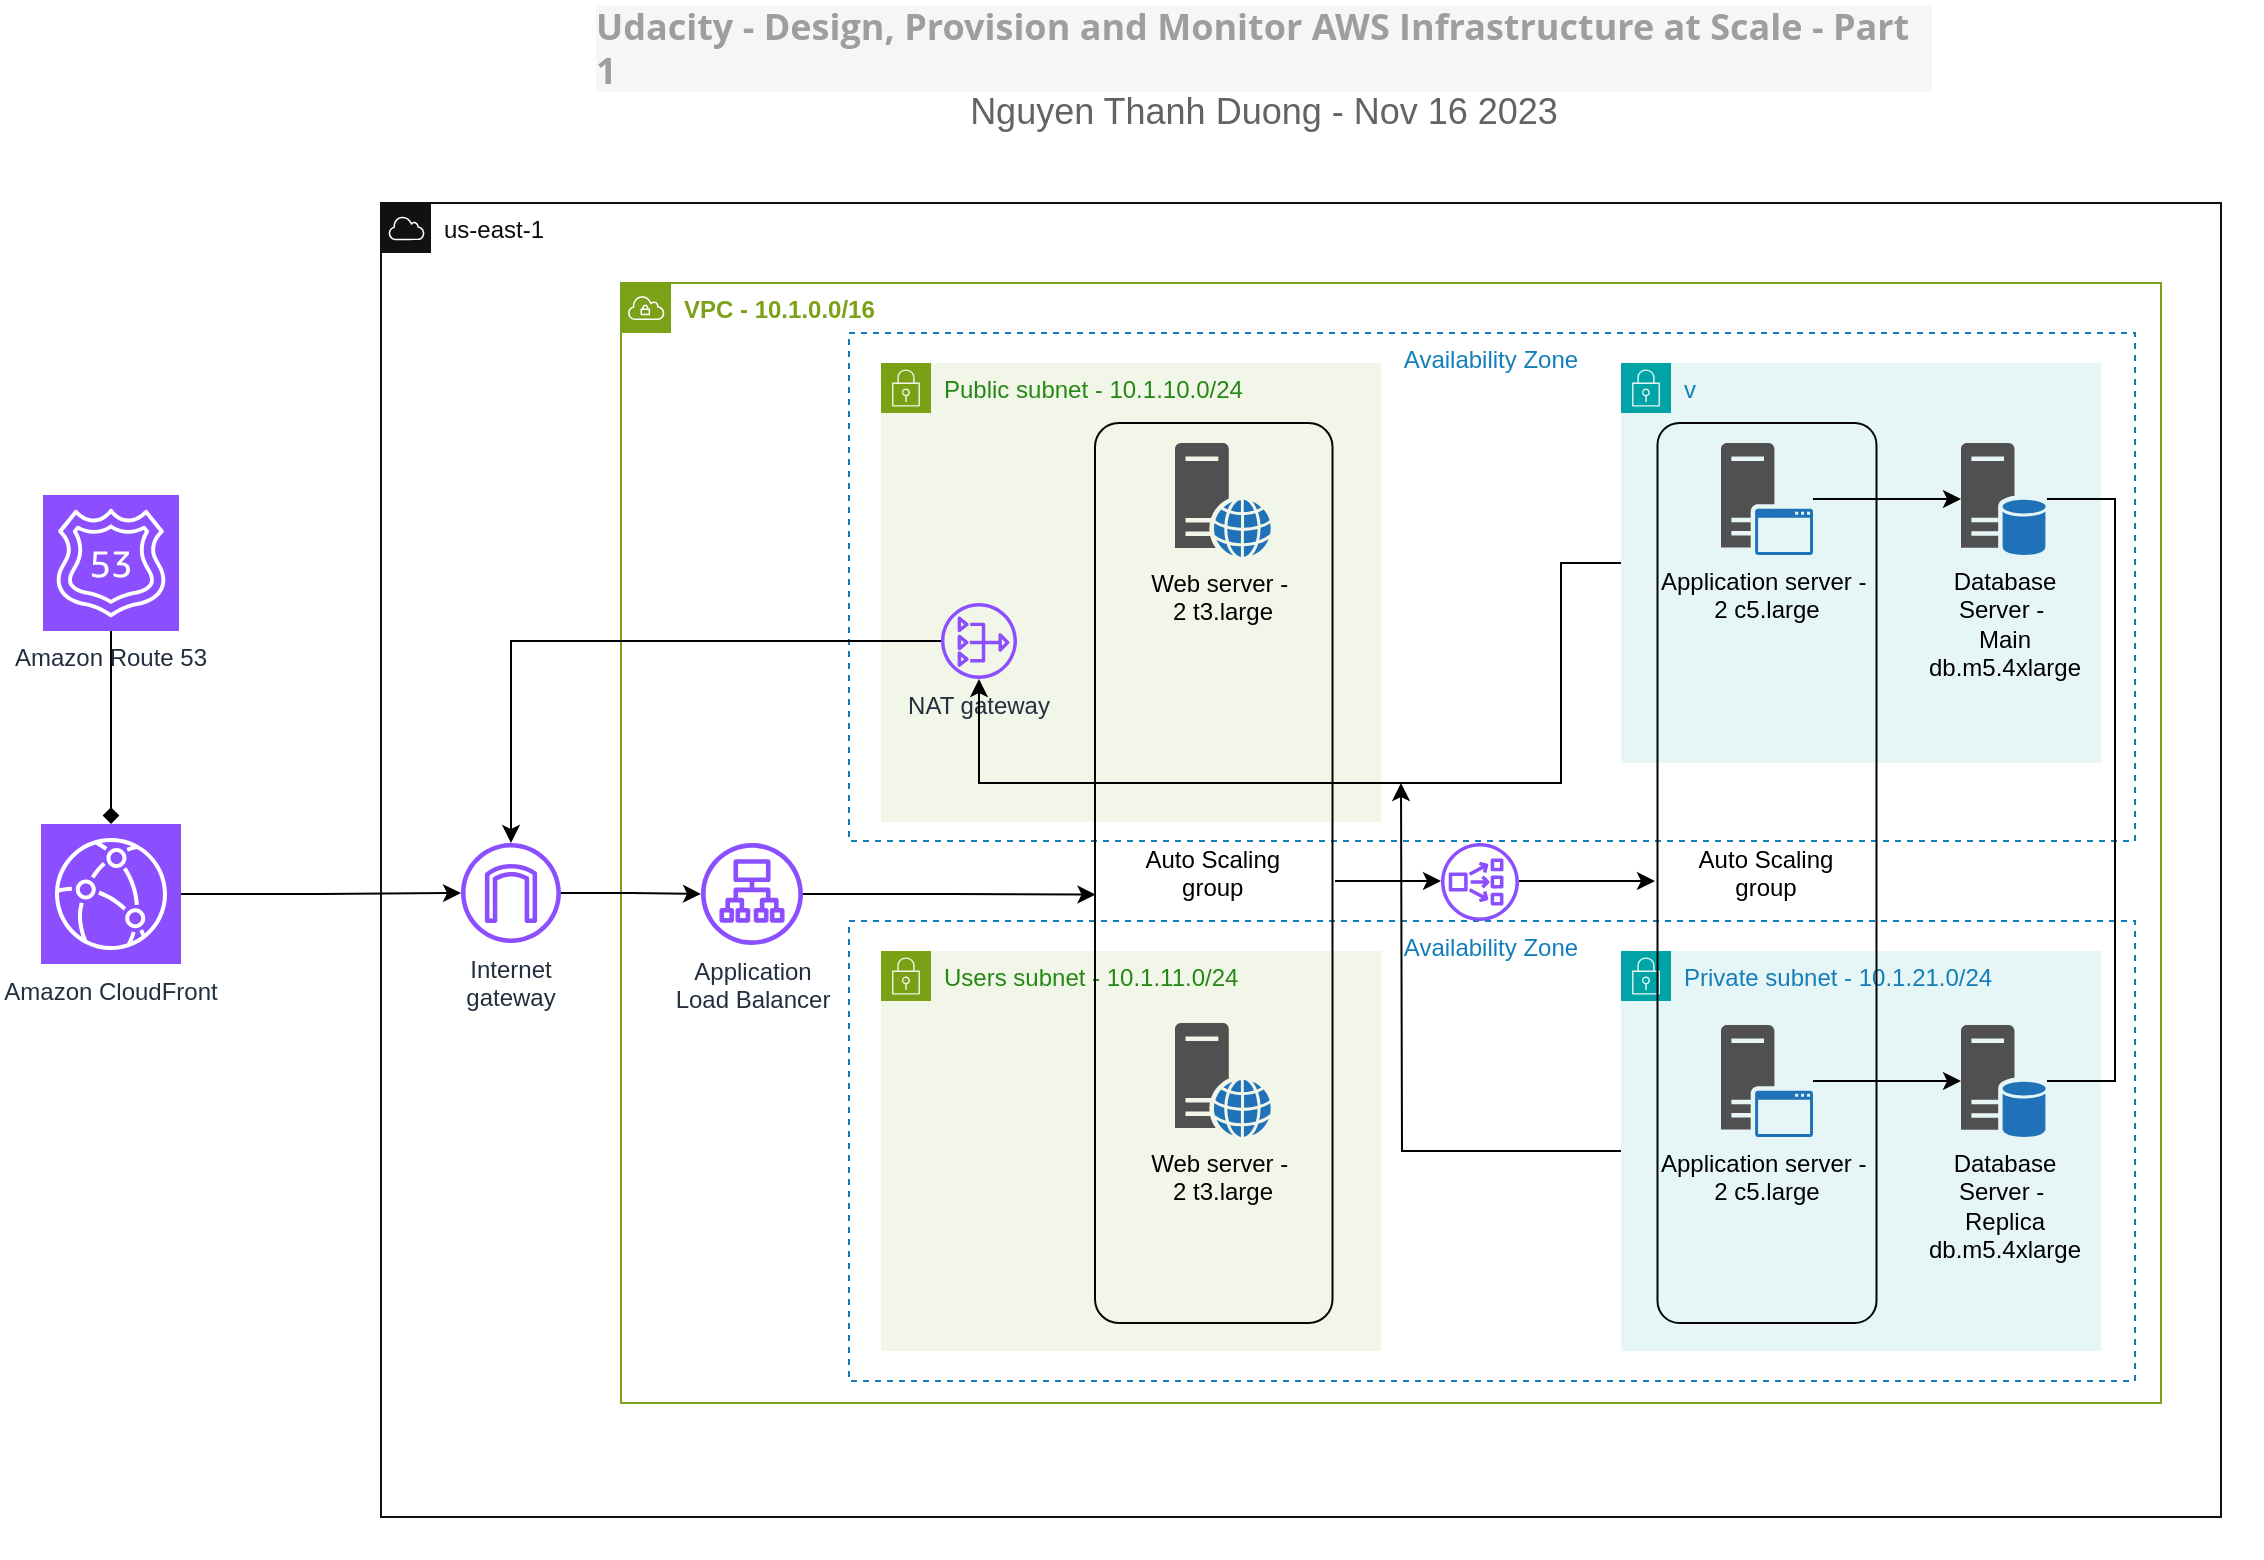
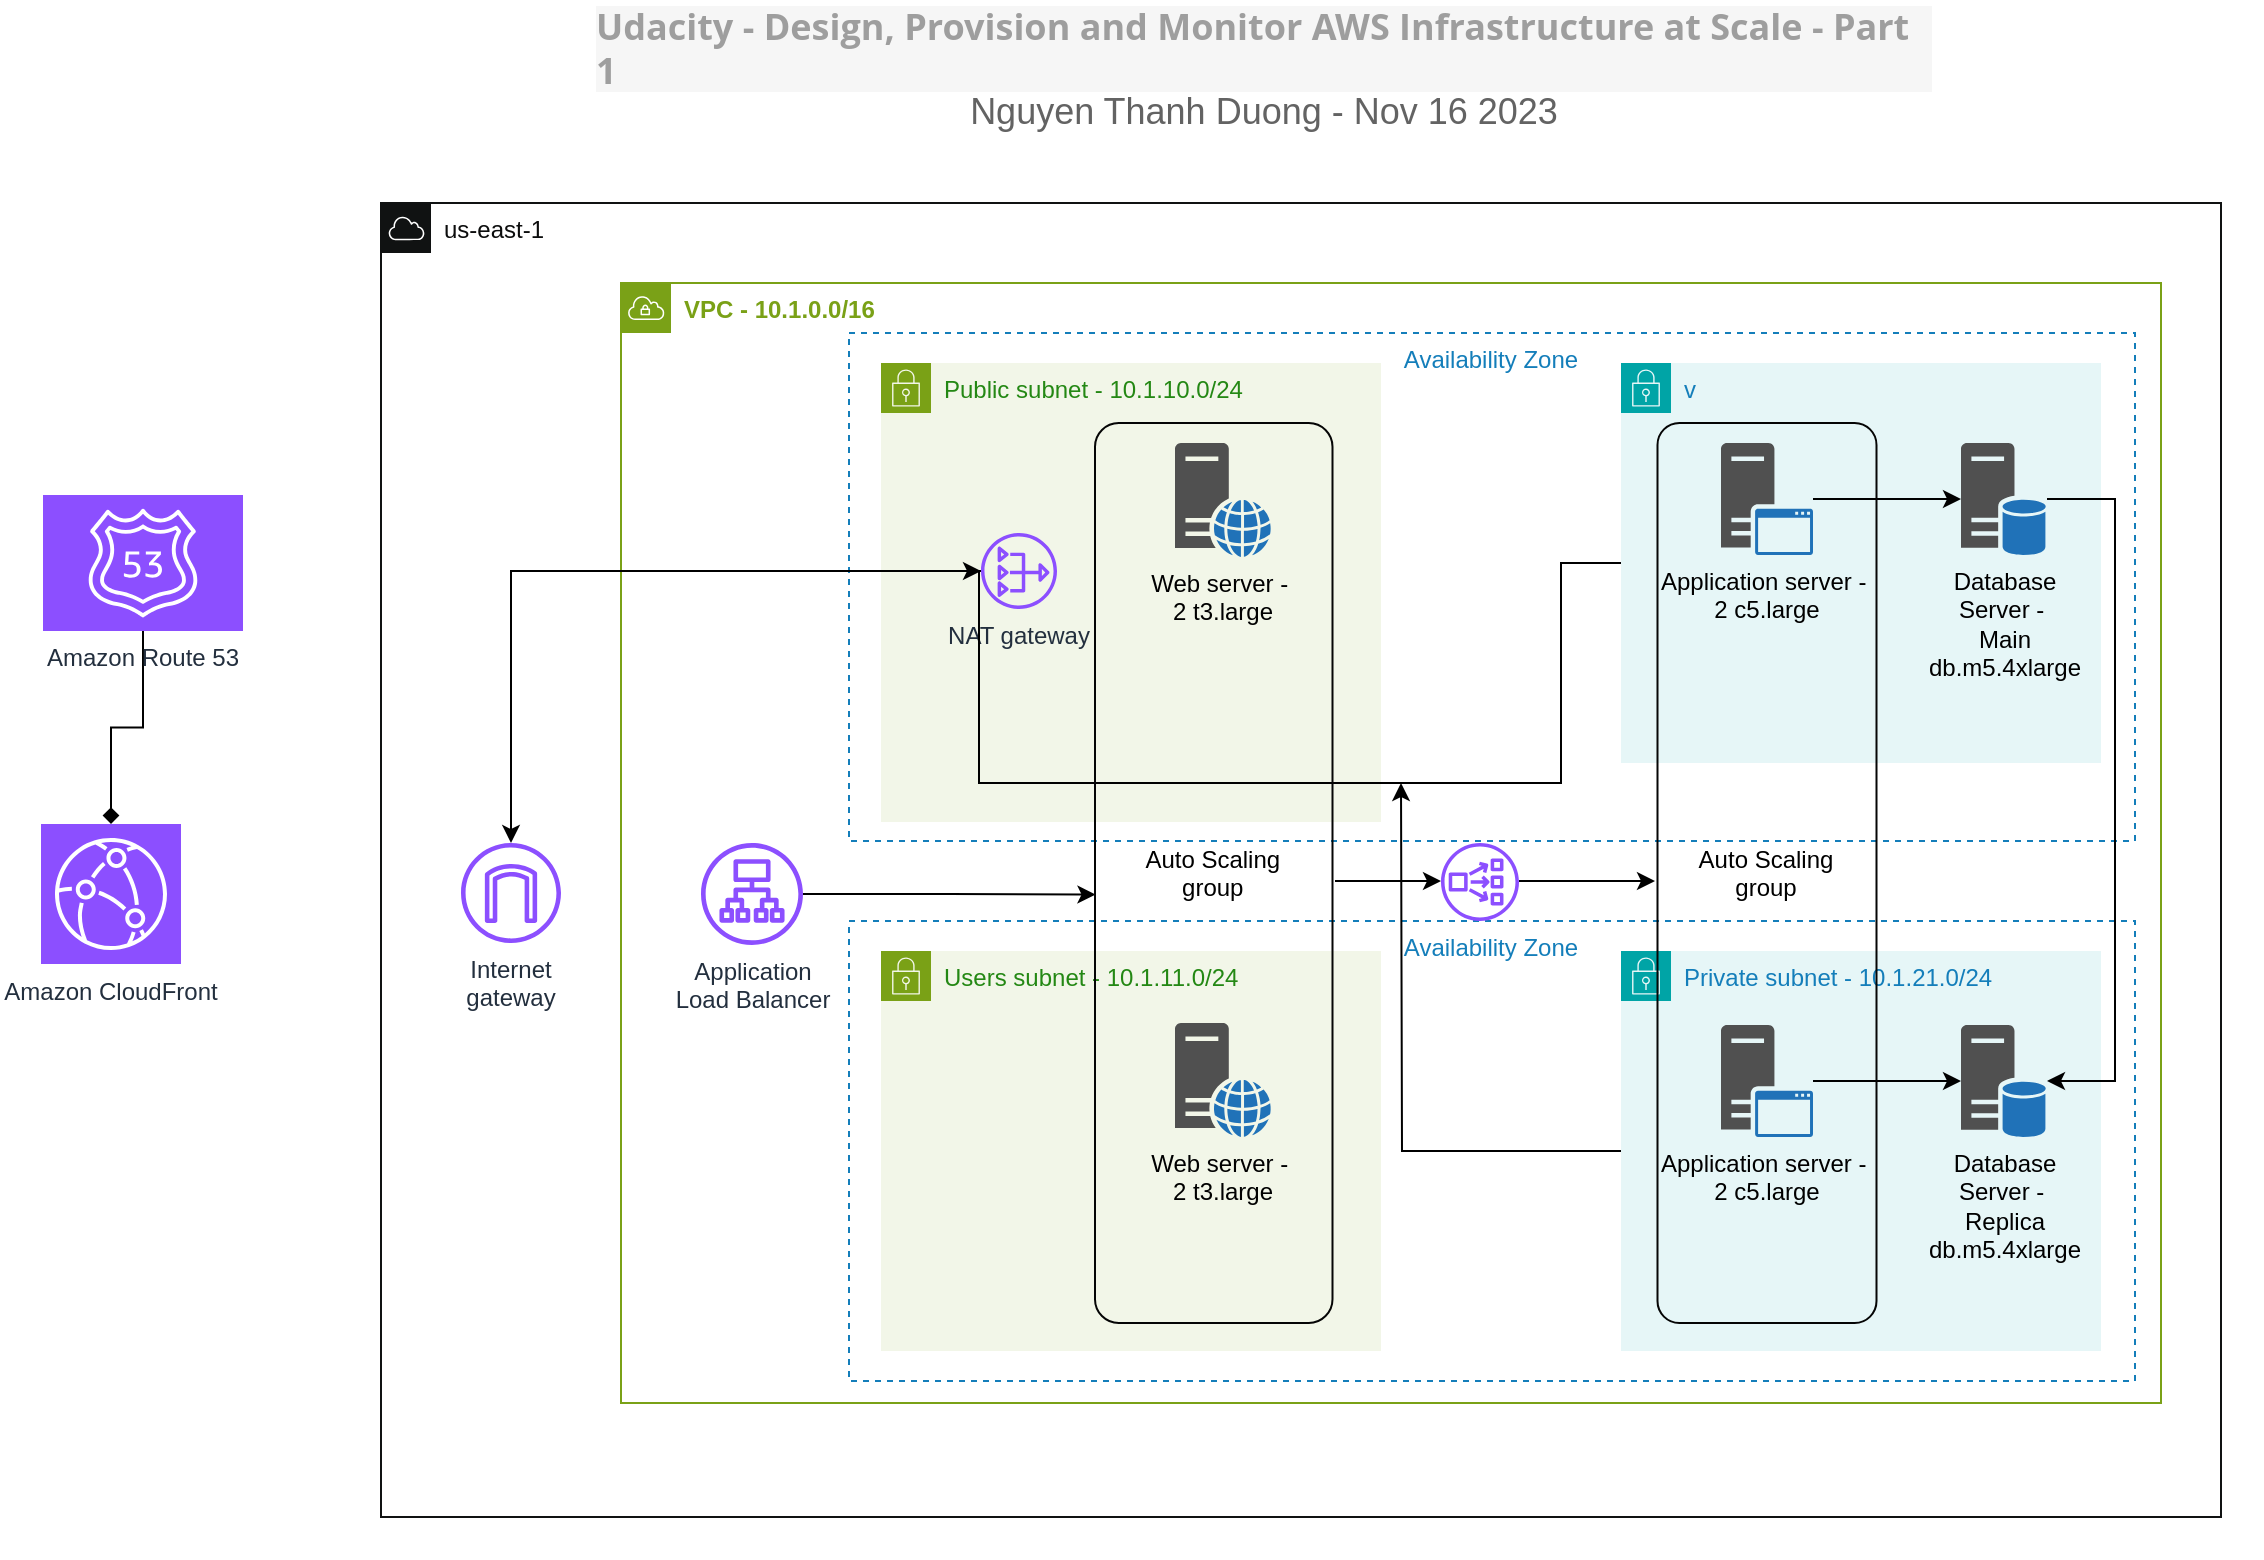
- <mxCell id="31" value="Amazon Route 53" style="sketch=0;points=[[0,0,0],[0.25,0,0],[0.5,0,0],[0.75,0,0],[1,0,0],[0,1,0],[0.25,1,0],[0.5,1,0],[0.75,1,0],[1,1,0],[0,0.25,0],[0,0.5,0],[0,0.75,0],[1,0.25,0],[1,0.5,0],[1,0.75,0]];outlineConnect=0;fontColor=#232F3E;fillColor=#8C4FFF;strokeColor=#ffffff;dashed=0;verticalLabelPosition=bottom;verticalAlign=top;align=center;html=1;fontSize=12;fontStyle=0;aspect=fixed;shape=mxgraph.aws4.resourceIcon;resIcon=mxgraph.aws4.route_53;" parent="1" vertex="1"><mxGeometry x="21" y="247" width="68" height="68" as="geometry" /></mxCell>
+ <mxCell id="31" value="Amazon Route 53" style="sketch=0;points=[[0,0,0],[0.25,0,0],[0.5,0,0],[0.75,0,0],[1,0,0],[0,1,0],[0.25,1,0],[0.5,1,0],[0.75,1,0],[1,1,0],[0,0.25,0],[0,0.5,0],[0,0.75,0],[1,0.25,0],[1,0.5,0],[1,0.75,0]];outlineConnect=0;fontColor=#232F3E;fillColor=#8C4FFF;strokeColor=#ffffff;dashed=0;verticalLabelPosition=bottom;verticalAlign=top;align=center;html=1;fontSize=12;fontStyle=0;aspect=fixed;shape=mxgraph.aws4.resourceIcon;resIcon=mxgraph.aws4.route_53;" parent="1" vertex="1"><mxGeometry x="21" y="247" width="100" height="68" as="geometry" /></mxCell>
- <mxCell id="22" value="NAT gateway" style="sketch=0;outlineConnect=0;fontColor=#232F3E;gradientColor=none;fillColor=#8C4FFF;strokeColor=none;dashed=0;verticalLabelPosition=bottom;verticalAlign=top;align=center;html=1;fontSize=12;fontStyle=0;aspect=fixed;pointerEvents=1;shape=mxgraph.aws4.nat_gateway;" parent="1" vertex="1"><mxGeometry x="470" y="301" width="38" height="38" as="geometry" /></mxCell>
+ <mxCell id="22" value="NAT gateway" style="sketch=0;outlineConnect=0;fontColor=#232F3E;gradientColor=none;fillColor=#8C4FFF;strokeColor=none;dashed=0;verticalLabelPosition=bottom;verticalAlign=top;align=center;html=1;fontSize=12;fontStyle=0;aspect=fixed;pointerEvents=1;shape=mxgraph.aws4.nat_gateway;" parent="1" vertex="1"><mxGeometry x="490" y="266" width="38" height="38" as="geometry" /></mxCell>
- <mxCell id="28" style="edgeStyle=orthogonalEdgeStyle;rounded=0;orthogonalLoop=1;jettySize=auto;html=1;" parent="1" source="29" target="26" edge="1"><mxGeometry relative="1" as="geometry" /></mxCell>
- <mxCell id="32" style="edgeStyle=orthogonalEdgeStyle;rounded=0;orthogonalLoop=1;jettySize=auto;html=1;" parent="1" source="33" target="29" edge="1"><mxGeometry relative="1" as="geometry" /></mxCell>
- <mxCell id="20" style="edgeStyle=orthogonalEdgeStyle;rounded=0;orthogonalLoop=1;jettySize=auto;html=1;endArrow=none;" parent="1" source="10" target="16" edge="1"><mxGeometry relative="1" as="geometry"><Array as="points"><mxPoint x="1057" y="249" /><mxPoint x="1057" y="540" /></Array></mxGeometry></mxCell>
+ <mxCell id="20" style="edgeStyle=orthogonalEdgeStyle;rounded=0;orthogonalLoop=1;jettySize=auto;html=1;" parent="1" source="10" target="16" edge="1"><mxGeometry relative="1" as="geometry"><Array as="points"><mxPoint x="1057" y="249" /><mxPoint x="1057" y="540" /></Array></mxGeometry></mxCell>
